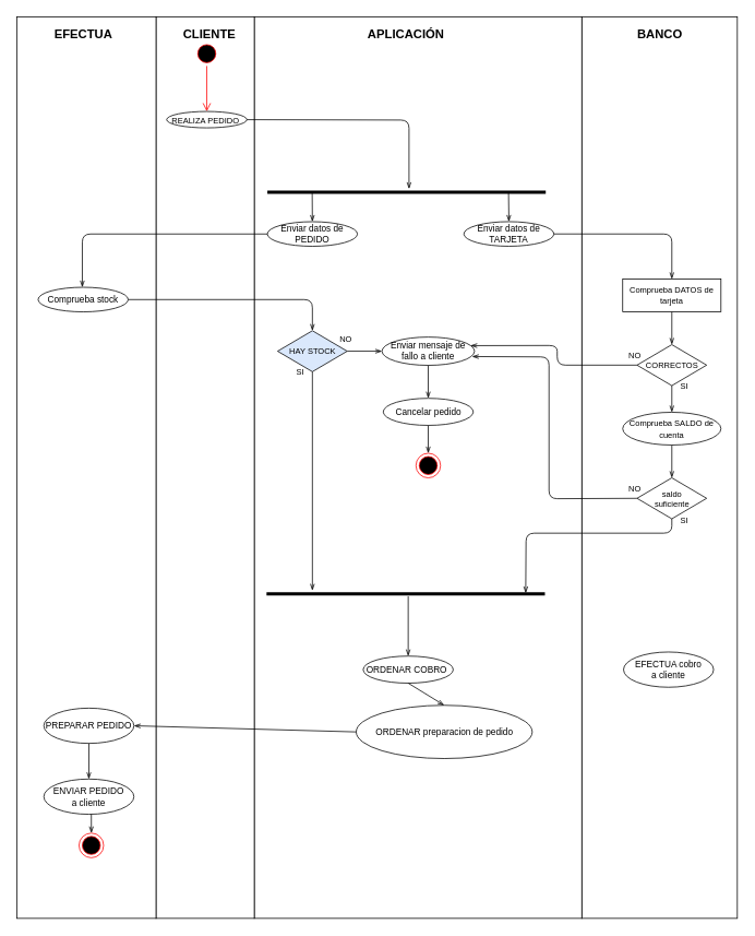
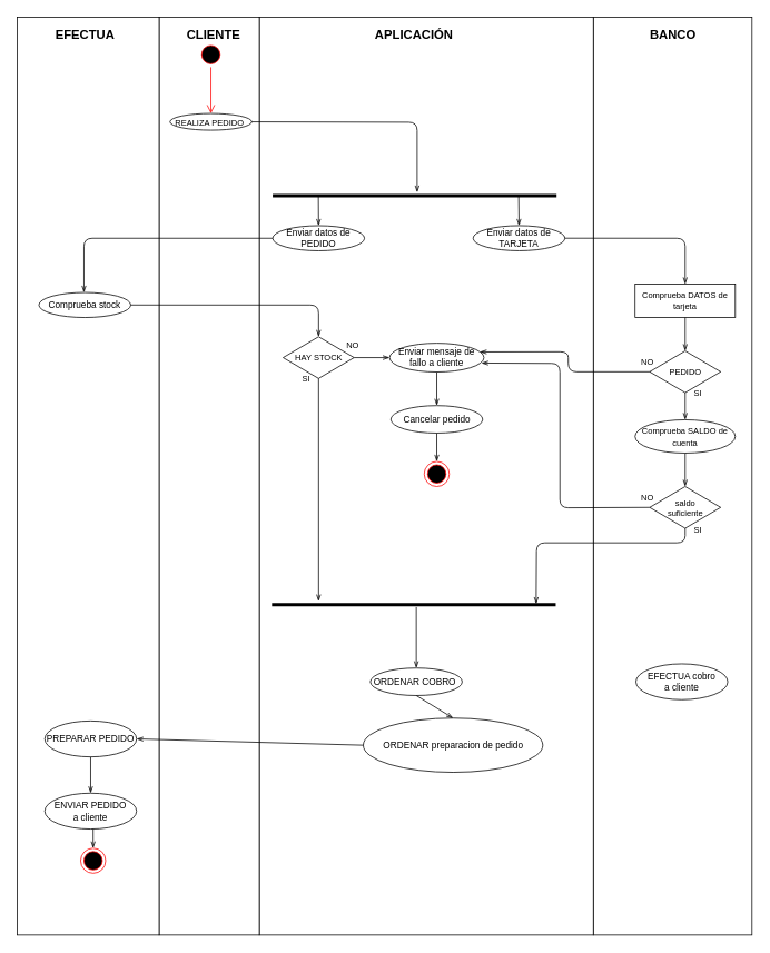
- <mxCell id="14" value="HAY STOCK" style="rhombus;whiteSpace=wrap;html=1;strokeWidth=1;fontSize=10;fillColor=#dae8fc;" parent="1" vertex="1"><mxGeometry x="338.5" y="403" width="85" height="50" as="geometry" /></mxCell>
+ <mxCell id="14" value="HAY STOCK" style="rhombus;whiteSpace=wrap;html=1;strokeWidth=1;fontSize=10;" parent="1" vertex="1"><mxGeometry x="338.5" y="403" width="85" height="50" as="geometry" /></mxCell>
- <mxCell id="21" value="CORRECTOS" style="rhombus;whiteSpace=wrap;html=1;strokeWidth=1;fontSize=10;" parent="1" vertex="1"><mxGeometry x="777.5" y="420" width="85" height="50" as="geometry" /></mxCell>
+ <mxCell id="21" value="PEDIDO" style="rhombus;whiteSpace=wrap;html=1;strokeWidth=1;fontSize=10;" parent="1" vertex="1"><mxGeometry x="777.5" y="420" width="85" height="50" as="geometry" /></mxCell>
